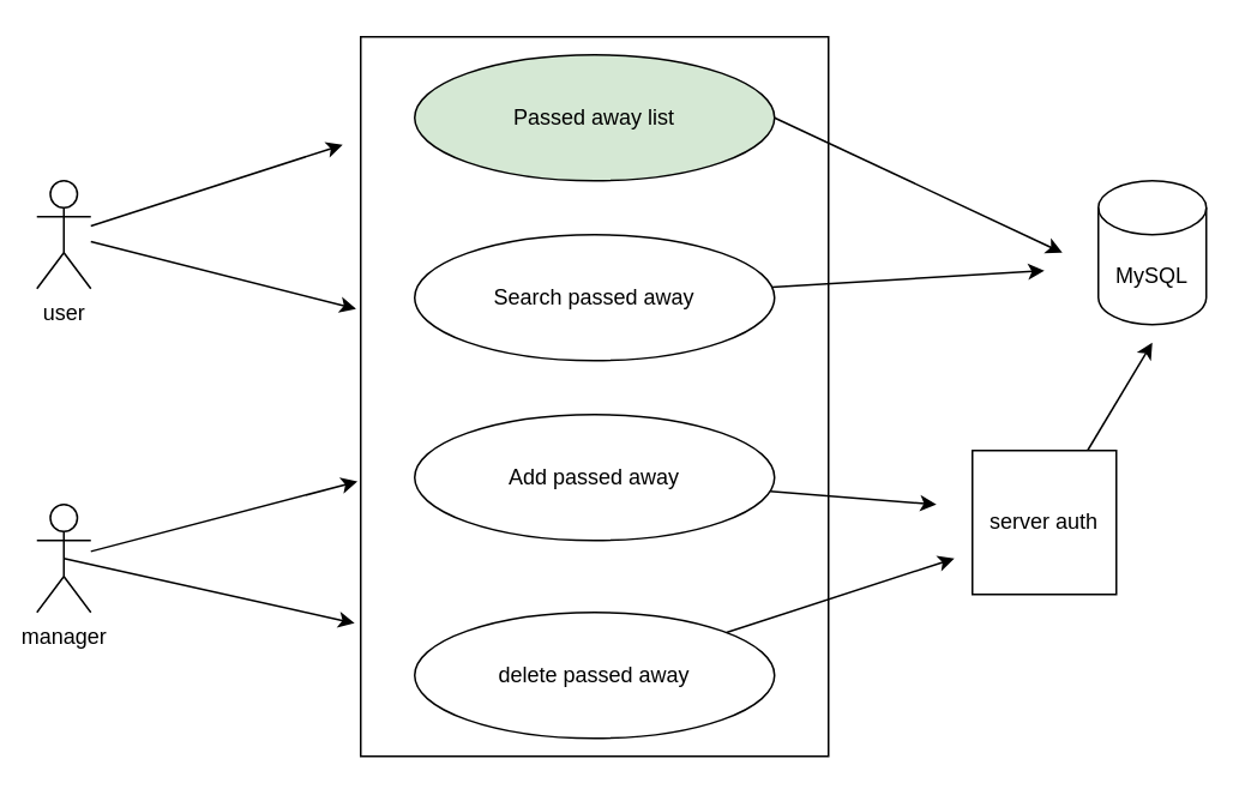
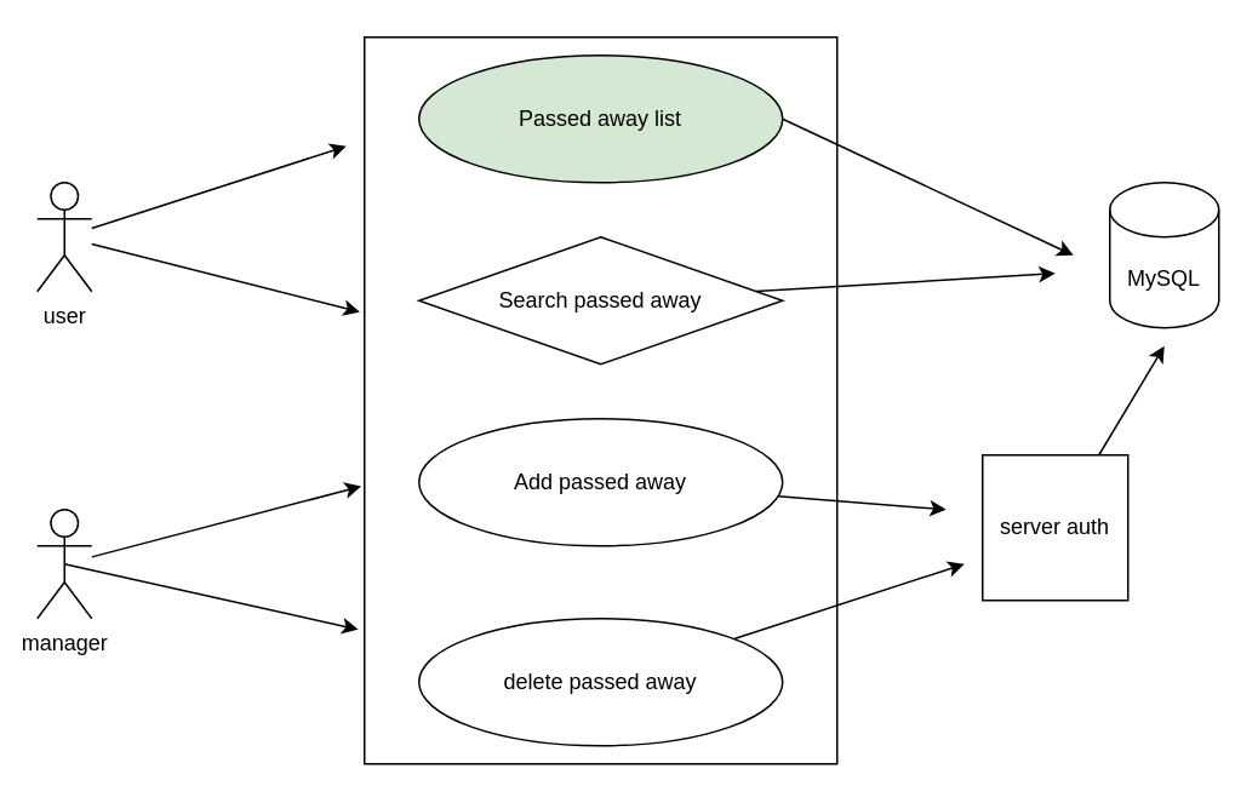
- <mxCell id="9" value="Search passed away" style="ellipse;whiteSpace=wrap;html=1;" vertex="1" parent="1"><mxGeometry x="230" y="130" width="200" height="70" as="geometry" /></mxCell>
+ <mxCell id="9" value="Search passed away" style="rhombus;whiteSpace=wrap;html=1;" vertex="1" parent="1"><mxGeometry x="230" y="130" width="200" height="70" as="geometry" /></mxCell>
